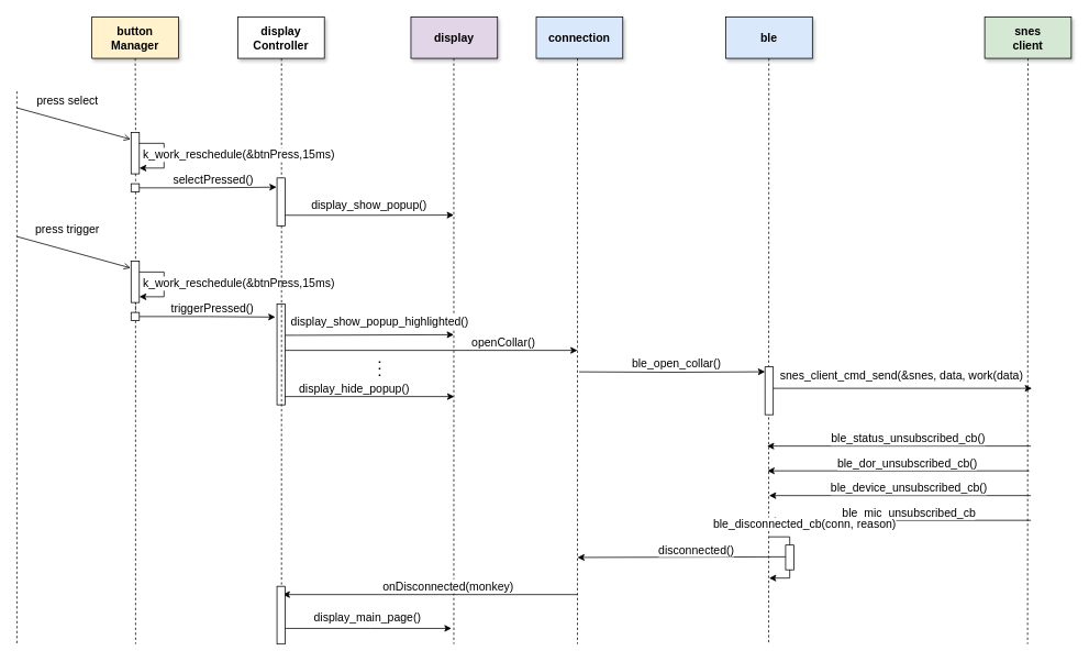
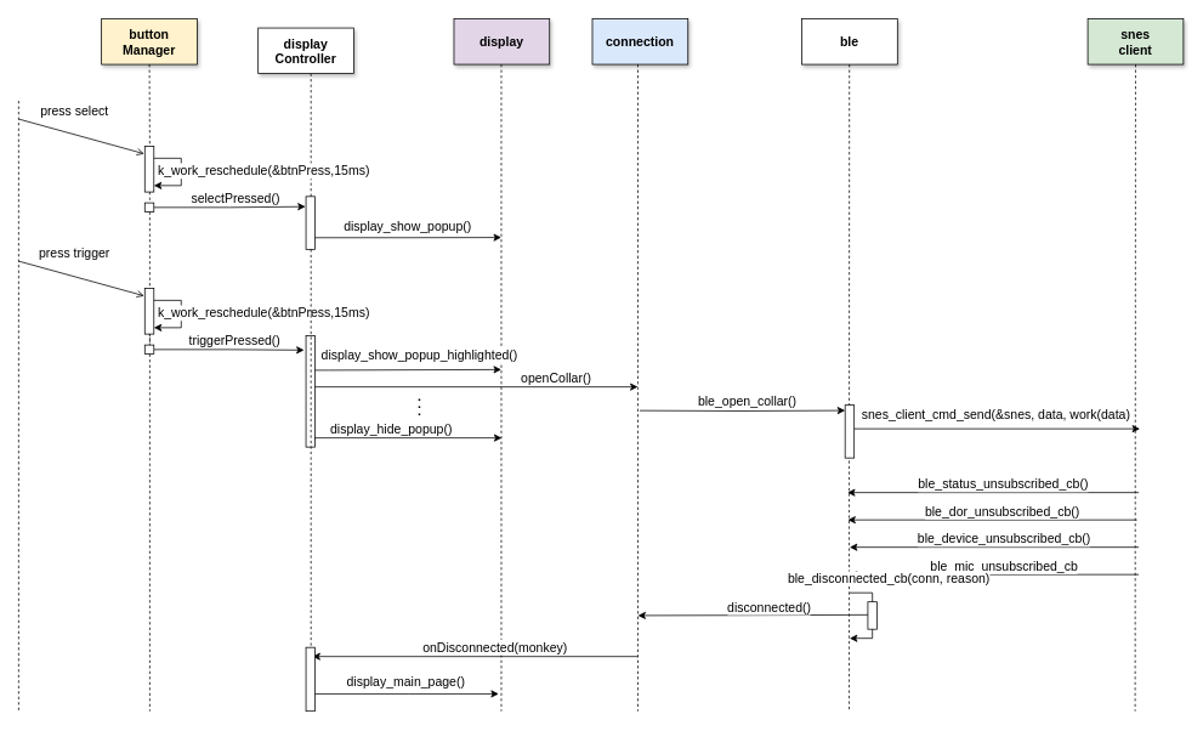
- <mxCell id="4" value="display&#10;Controller" style="shadow=1;fontFamily=Helvetica;fontSize=14;fontStyle=1" vertex="1" parent="1"><mxGeometry x="288" y="20" width="105" height="50" as="geometry" /></mxCell>
+ <mxCell id="4" value="display&#10;Controller" style="shadow=1;fontFamily=Helvetica;fontSize=14;fontStyle=1" vertex="1" parent="1"><mxGeometry x="283" y="30" width="105" height="50" as="geometry" /></mxCell>
- <mxCell id="43" value="ble" style="shadow=1;fontFamily=Helvetica;fontSize=14;fontStyle=1;fillColor=#dae8fc;" vertex="1" parent="1"><mxGeometry x="880" y="20" width="105" height="50" as="geometry" /></mxCell>
+ <mxCell id="43" value="ble" style="shadow=1;fontFamily=Helvetica;fontSize=14;fontStyle=1" vertex="1" parent="1"><mxGeometry x="880" y="20" width="105" height="50" as="geometry" /></mxCell>
